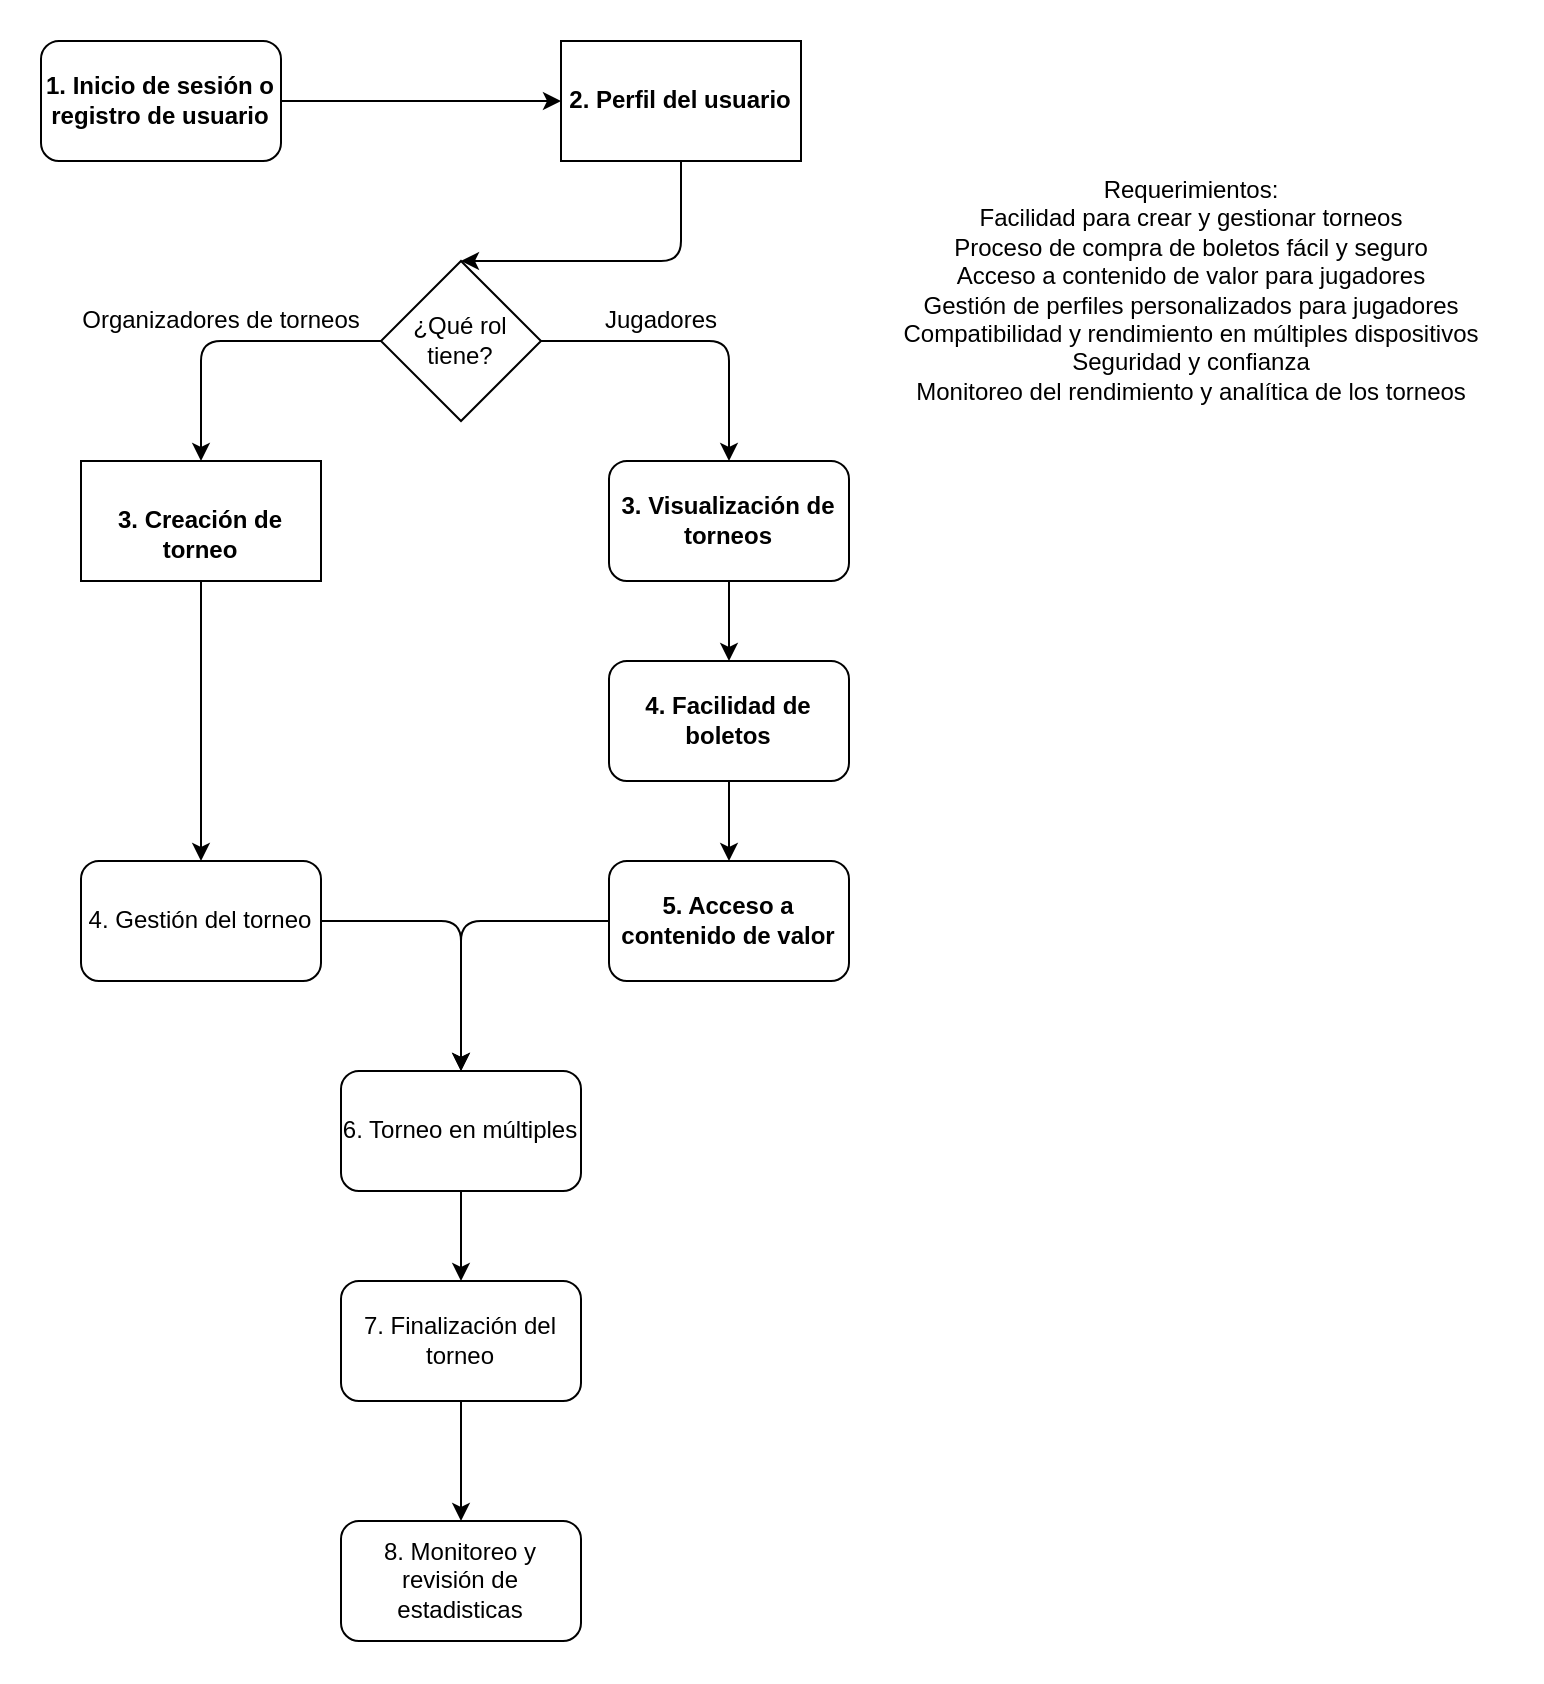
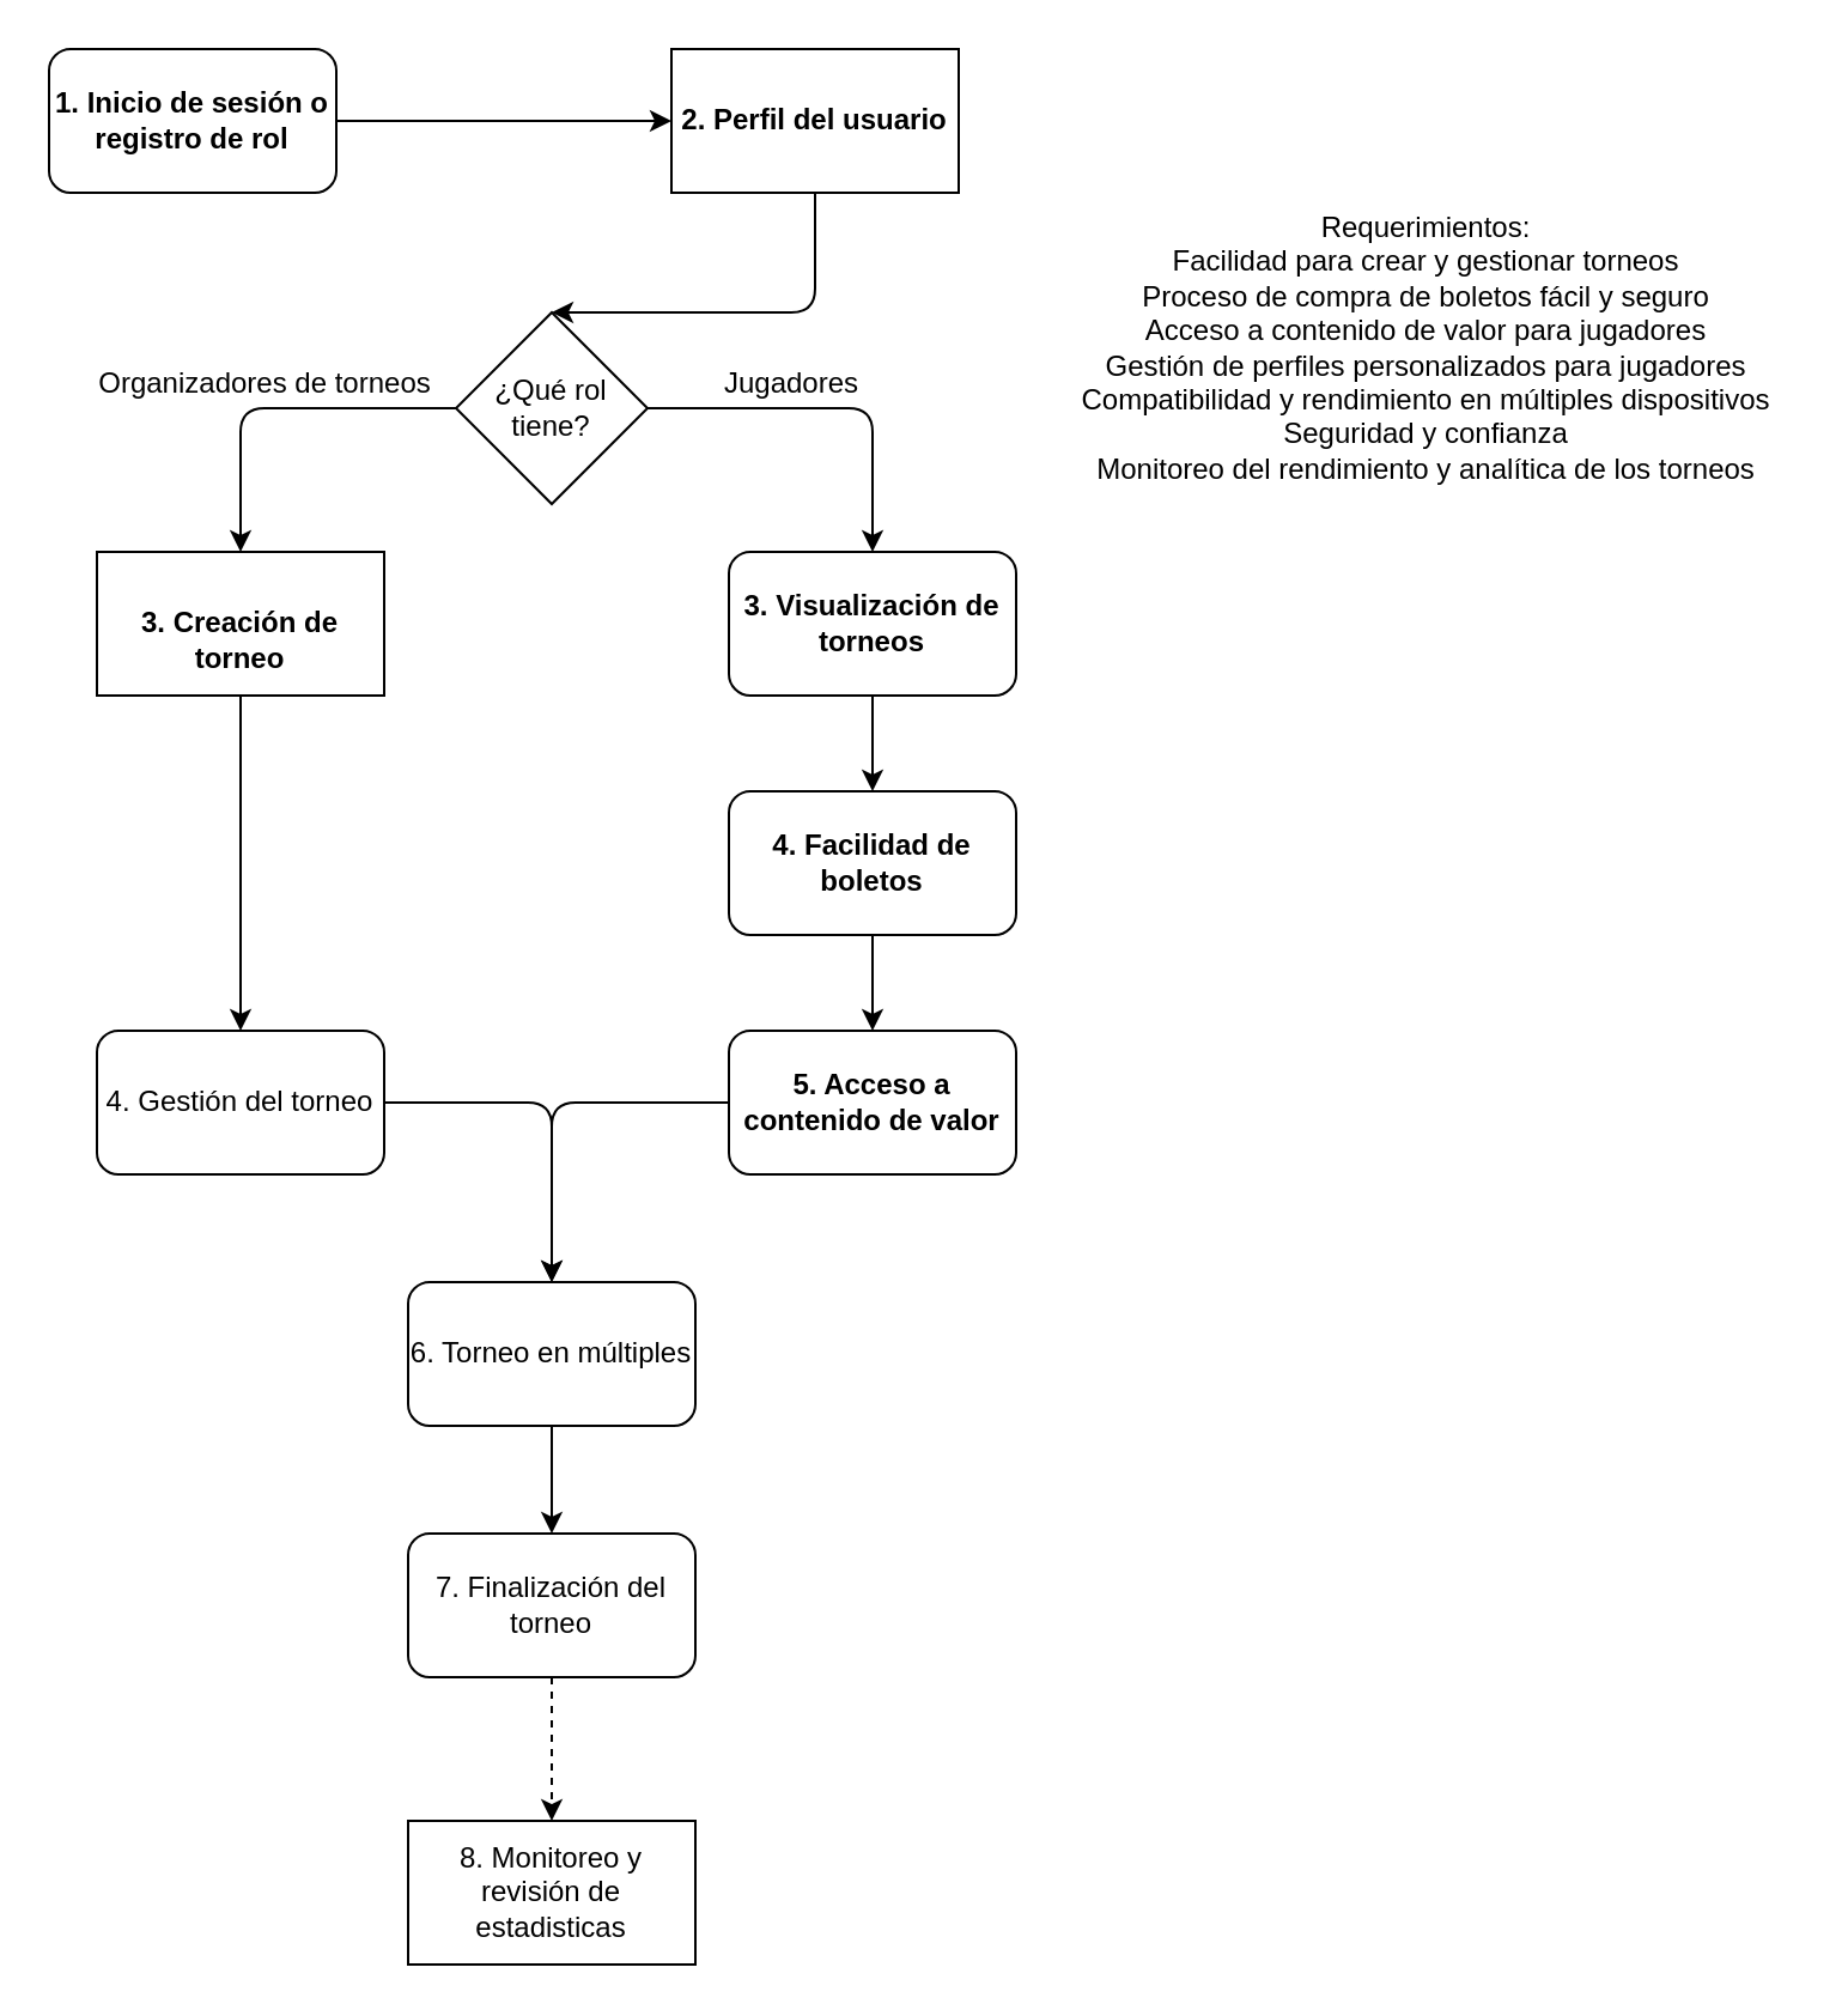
- <mxCell id="3" value="&lt;h4&gt;1. &lt;strong&gt;Inicio de sesión o registro de usuario&lt;/strong&gt;&lt;/h4&gt;" style="rounded=1;whiteSpace=wrap;html=1;" vertex="1" parent="1"><mxGeometry x="20" y="20" width="120" height="60" as="geometry" /></mxCell>
+ <mxCell id="3" value="&lt;h4&gt;1. &lt;strong&gt;Inicio de sesión o registro de rol&lt;/strong&gt;&lt;/h4&gt;" style="rounded=1;whiteSpace=wrap;html=1;" vertex="1" parent="1"><mxGeometry x="20" y="20" width="120" height="60" as="geometry" /></mxCell>
- <mxCell id="23" style="edgeStyle=none;html=1;" edge="1" parent="1" source="24" target="25"><mxGeometry relative="1" as="geometry" /></mxCell>
+ <mxCell id="23" style="edgeStyle=none;html=1;dashed=1;" edge="1" parent="1" source="24" target="25"><mxGeometry relative="1" as="geometry" /></mxCell>
- <mxCell id="25" value="8. Monitoreo y revisión de estadisticas" style="rounded=1;whiteSpace=wrap;html=1;" vertex="1" parent="1"><mxGeometry x="170" y="760" width="120" height="60" as="geometry" /></mxCell>
+ <mxCell id="25" value="8. Monitoreo y revisión de estadisticas" style="whiteSpace=wrap;html=1;rounded=0;" vertex="1" parent="1"><mxGeometry x="170" y="760" width="120" height="60" as="geometry" /></mxCell>
